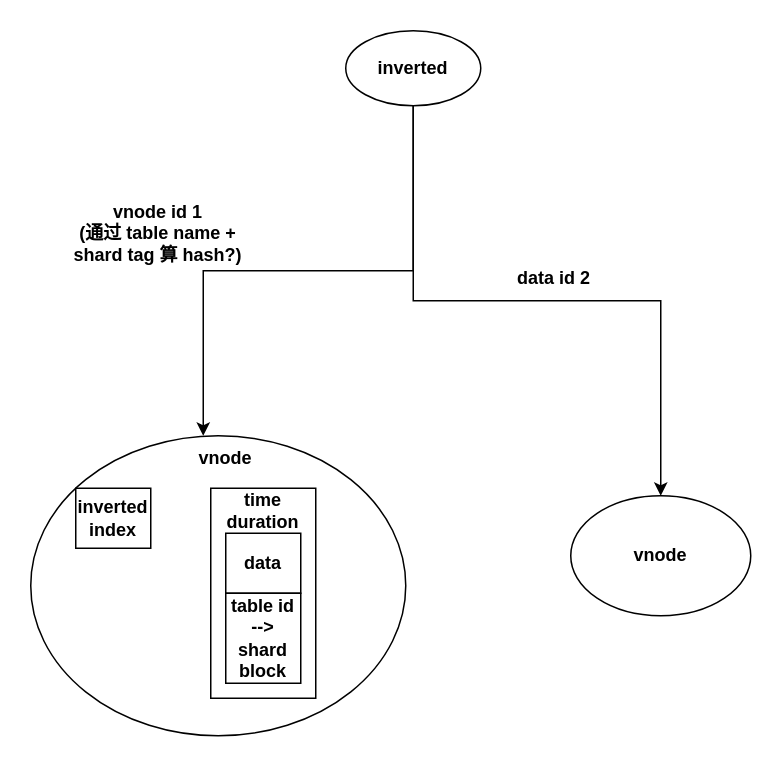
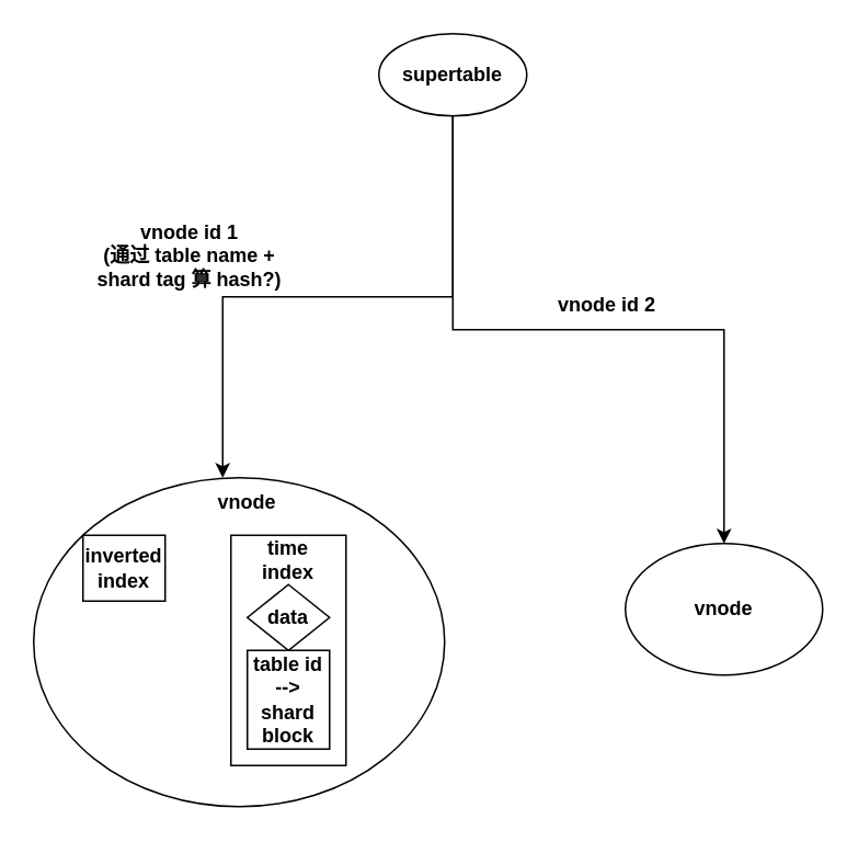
- <mxCell id="11" value="inverted" style="ellipse;whiteSpace=wrap;html=1;fontStyle=1" vertex="1" parent="1"><mxGeometry x="230" y="20" width="90" height="50" as="geometry" /></mxCell>
+ <mxCell id="11" value="supertable" style="ellipse;whiteSpace=wrap;html=1;fontStyle=1" vertex="1" parent="1"><mxGeometry x="230" y="20" width="90" height="50" as="geometry" /></mxCell>
- <mxCell id="12" value="&lt;div&gt;vnode id 1&lt;br&gt;&lt;/div&gt;&lt;div&gt;(通过 table name + shard tag 算 hash?)&lt;br&gt;&lt;/div&gt;" style="text;html=1;strokeColor=none;fillColor=none;align=center;verticalAlign=middle;whiteSpace=wrap;rounded=0;fontStyle=1" vertex="1" parent="1"><mxGeometry x="40" y="140" width="130" height="30" as="geometry" /></mxCell>
+ <mxCell id="12" value="&lt;div&gt;vnode id 1&lt;br&gt;&lt;/div&gt;&lt;div&gt;(通过 table name + shard tag 算 hash?)&lt;br&gt;&lt;/div&gt;" style="text;html=1;strokeColor=none;fillColor=none;align=center;verticalAlign=middle;whiteSpace=wrap;rounded=0;fontStyle=1" vertex="1" parent="1"><mxGeometry x="50" y="140" width="130" height="30" as="geometry" /></mxCell>
- <mxCell id="14" value="data id 2" style="text;html=1;strokeColor=none;fillColor=none;align=center;verticalAlign=middle;whiteSpace=wrap;rounded=0;fontStyle=1" vertex="1" parent="1"><mxGeometry x="304" y="170" width="130" height="30" as="geometry" /></mxCell>
+ <mxCell id="14" value="vnode id 2" style="text;html=1;strokeColor=none;fillColor=none;align=center;verticalAlign=middle;whiteSpace=wrap;rounded=0;fontStyle=1" vertex="1" parent="1"><mxGeometry x="304" y="170" width="130" height="30" as="geometry" /></mxCell>
- <mxCell id="8" value="time duration" style="text;html=1;strokeColor=none;fillColor=none;align=center;verticalAlign=middle;whiteSpace=wrap;rounded=0;fontStyle=1" vertex="1" parent="1"><mxGeometry x="145" y="325" width="60" height="30" as="geometry" /></mxCell>
+ <mxCell id="8" value="time index" style="text;html=1;strokeColor=none;fillColor=none;align=center;verticalAlign=middle;whiteSpace=wrap;rounded=0;fontStyle=1" vertex="1" parent="1"><mxGeometry x="145" y="325" width="60" height="30" as="geometry" /></mxCell>
- <mxCell id="6" value="data" style="rounded=0;whiteSpace=wrap;html=1;fontStyle=1" vertex="1" parent="1"><mxGeometry x="150" y="355" width="50" height="40" as="geometry" /></mxCell>
+ <mxCell id="6" value="data" style="rhombus;whiteSpace=wrap;html=1;fontStyle=1;" vertex="1" parent="1"><mxGeometry x="150" y="355" width="50" height="40" as="geometry" /></mxCell>
